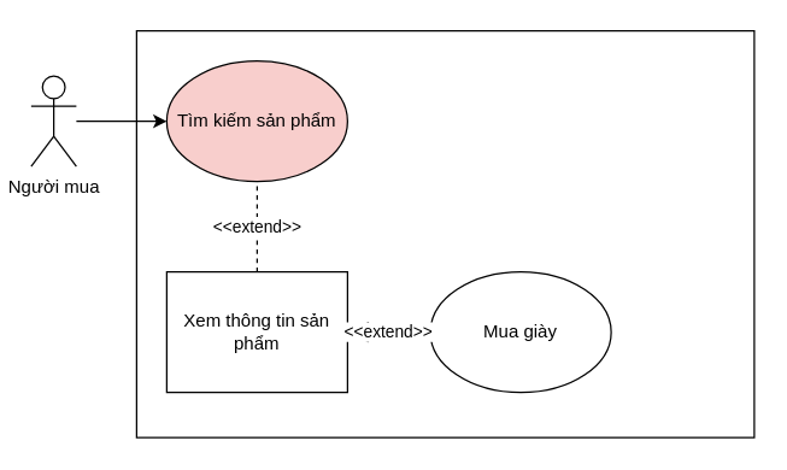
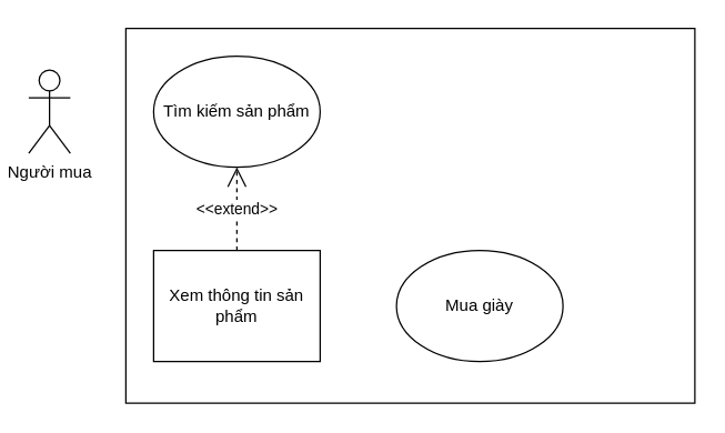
- <mxCell id="3" style="rounded=0;orthogonalLoop=1;jettySize=auto;html=1;entryX=0;entryY=0.5;entryDx=0;entryDy=0;" edge="1" parent="1" source="4" target="5"><mxGeometry relative="1" as="geometry" /></mxCell>
- <mxCell id="5" value="Tìm kiếm sản phẩm" style="ellipse;whiteSpace=wrap;html=1;fillColor=#f8cecc;" vertex="1" parent="1"><mxGeometry x="110" y="40" width="120" height="80" as="geometry" /></mxCell>
+ <mxCell id="5" value="Tìm kiếm sản phẩm" style="ellipse;whiteSpace=wrap;html=1;" vertex="1" parent="1"><mxGeometry x="110" y="40" width="120" height="80" as="geometry" /></mxCell>
- <mxCell id="8" value="&amp;lt;&amp;lt;extend&amp;gt;&amp;gt;" style="endArrow=none;endSize=12;dashed=1;html=1;rounded=0;exitX=0.5;exitY=0;exitDx=0;exitDy=0;entryX=0.5;entryY=1;entryDx=0;entryDy=0;" edge="1" parent="1" source="6" target="5"><mxGeometry width="160" relative="1" as="geometry"><mxPoint x="200" y="310" as="sourcePoint" /><mxPoint x="360" y="310" as="targetPoint" /></mxGeometry></mxCell>
+ <mxCell id="8" value="&amp;lt;&amp;lt;extend&amp;gt;&amp;gt;" style="endArrow=open;endSize=12;dashed=1;html=1;rounded=0;exitX=0.5;exitY=0;exitDx=0;exitDy=0;entryX=0.5;entryY=1;entryDx=0;entryDy=0;" edge="1" parent="1" source="6" target="5"><mxGeometry width="160" relative="1" as="geometry"><mxPoint x="200" y="310" as="sourcePoint" /><mxPoint x="360" y="310" as="targetPoint" /></mxGeometry></mxCell>
- <mxCell id="9" value="&amp;lt;&amp;lt;extend&amp;gt;&amp;gt;" style="endArrow=open;endSize=12;dashed=1;html=1;rounded=0;exitX=0;exitY=0.5;exitDx=0;exitDy=0;" edge="1" parent="1" source="7" target="6"><mxGeometry width="160" relative="1" as="geometry"><mxPoint x="260" y="270" as="sourcePoint" /><mxPoint x="260" y="210" as="targetPoint" /></mxGeometry></mxCell>
